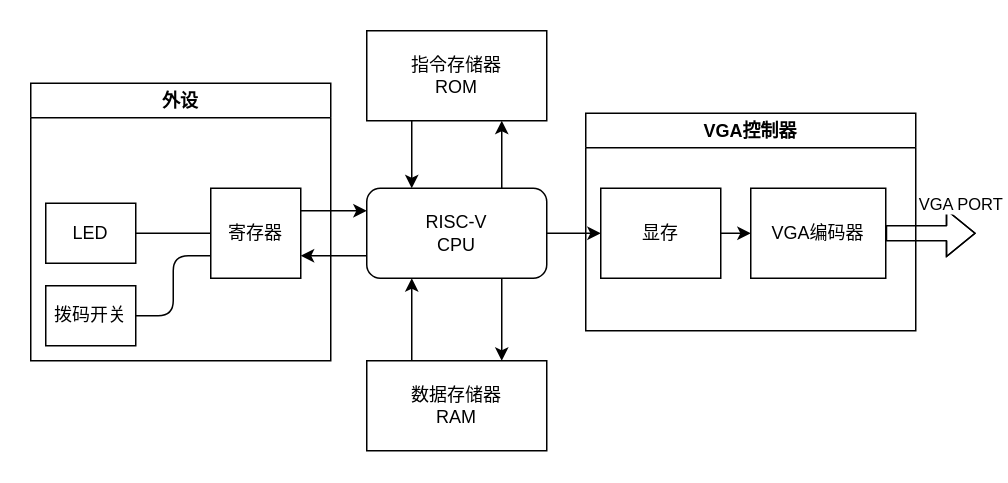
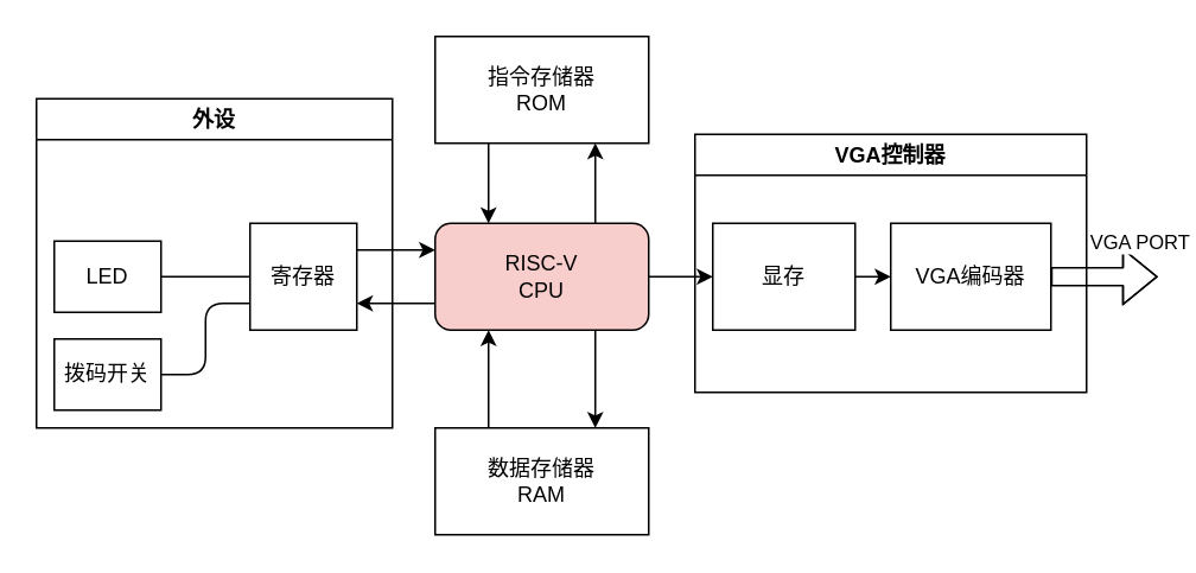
- <mxCell id="6" value="RISC-V&lt;br&gt;CPU" style="rounded=1;whiteSpace=wrap;html=1;" vertex="1" parent="1"><mxGeometry x="244" y="125" width="120" height="60" as="geometry" /></mxCell>
+ <mxCell id="6" value="RISC-V&lt;br&gt;CPU" style="rounded=1;whiteSpace=wrap;html=1;fillColor=#f8cecc;" vertex="1" parent="1"><mxGeometry x="244" y="125" width="120" height="60" as="geometry" /></mxCell>
